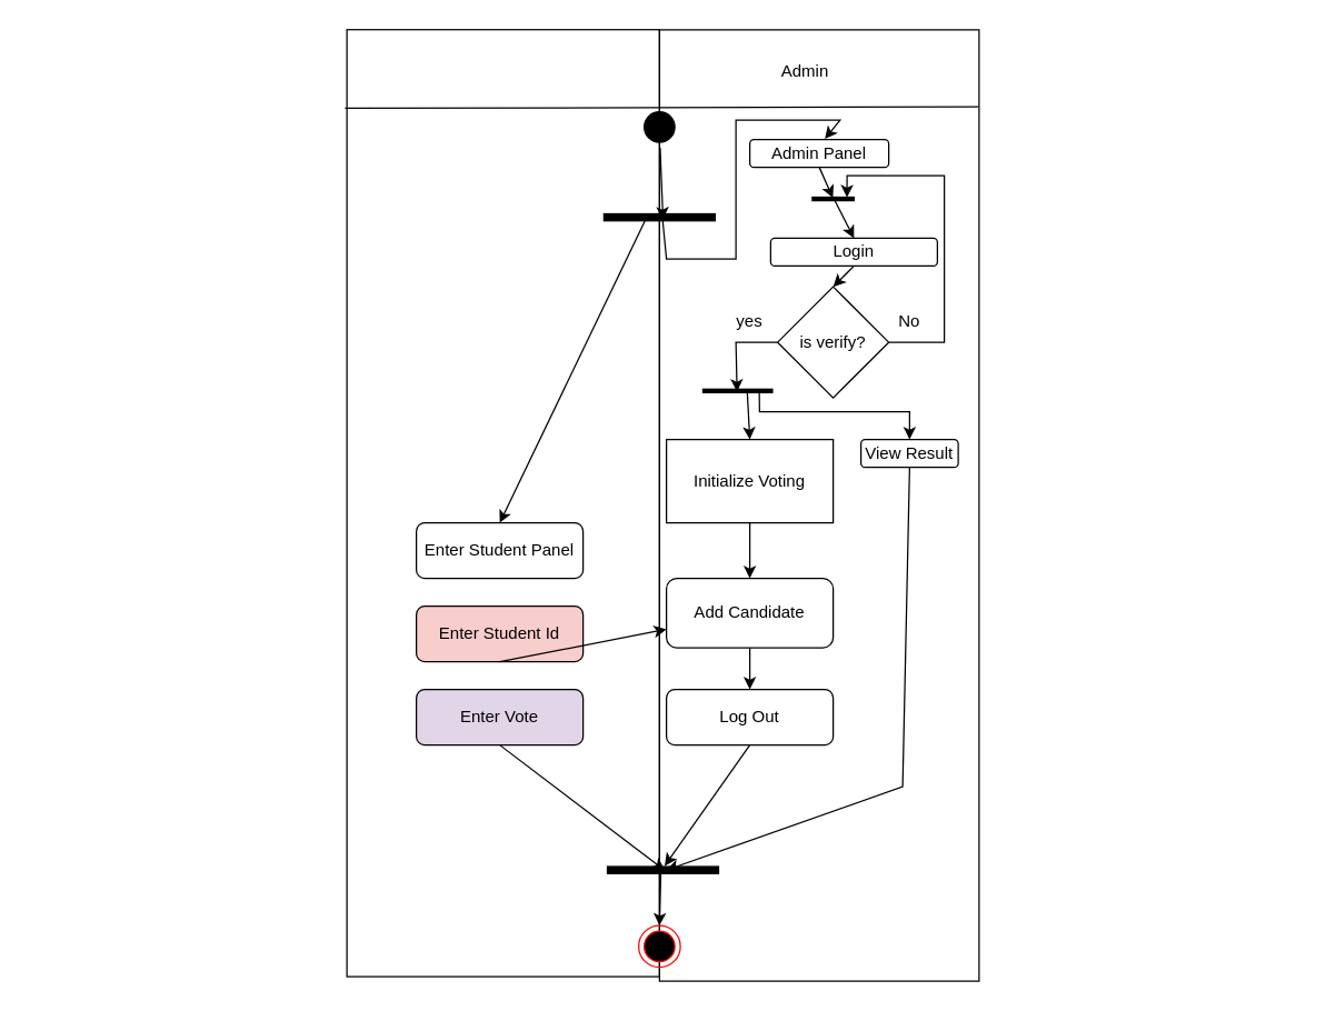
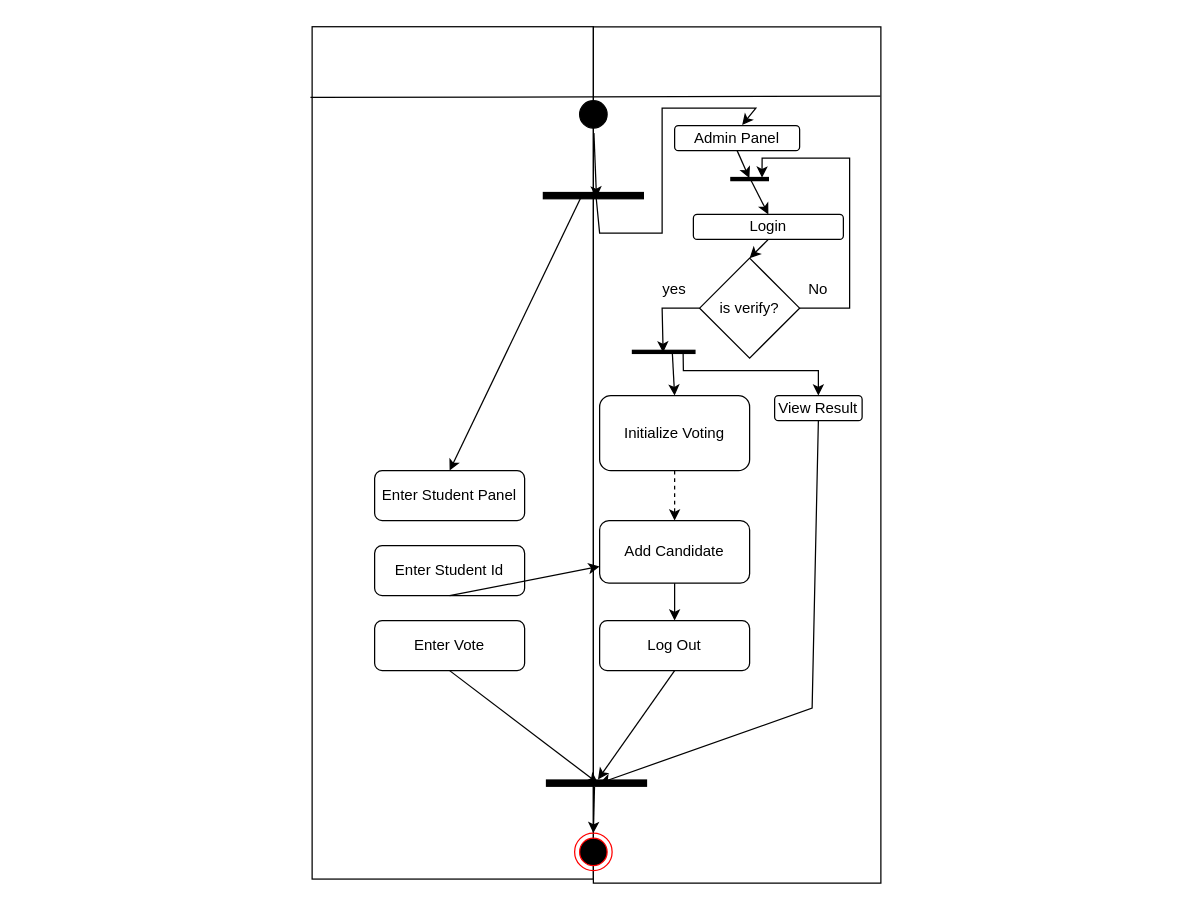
- <mxCell id="7" value="Admin" style="text;html=1;align=center;verticalAlign=middle;whiteSpace=wrap;rounded=0;" vertex="1" parent="1"><mxGeometry x="549" y="36" width="60" height="30" as="geometry" /></mxCell>
- <mxCell id="11" value="Initialize Voting" style="whiteSpace=wrap;html=1;rounded=0;" vertex="1" parent="1"><mxGeometry x="479" y="316" width="120" height="60" as="geometry" /></mxCell>
+ <mxCell id="11" value="Initialize Voting" style="rounded=1;whiteSpace=wrap;html=1;" vertex="1" parent="1"><mxGeometry x="479" y="316" width="120" height="60" as="geometry" /></mxCell>
- <mxCell id="13" value="" style="endArrow=classic;html=1;rounded=0;exitX=0.5;exitY=1;exitDx=0;exitDy=0;entryX=0.5;entryY=0;entryDx=0;entryDy=0;" edge="1" parent="1" source="11" target="12"><mxGeometry width="50" height="50" relative="1" as="geometry"><mxPoint x="409" y="446" as="sourcePoint" /><mxPoint x="459" y="396" as="targetPoint" /></mxGeometry></mxCell>
+ <mxCell id="13" value="" style="endArrow=classic;html=1;rounded=0;exitX=0.5;exitY=1;exitDx=0;exitDy=0;entryX=0.5;entryY=0;entryDx=0;entryDy=0;dashed=1;" edge="1" parent="1" source="11" target="12"><mxGeometry width="50" height="50" relative="1" as="geometry"><mxPoint x="409" y="446" as="sourcePoint" /><mxPoint x="459" y="396" as="targetPoint" /></mxGeometry></mxCell>
- <mxCell id="16" value="Enter Student Id" style="rounded=1;whiteSpace=wrap;html=1;fillColor=#f8cecc;" vertex="1" parent="1"><mxGeometry x="299" y="436" width="120" height="40" as="geometry" /></mxCell>
+ <mxCell id="16" value="Enter Student Id" style="rounded=1;whiteSpace=wrap;html=1;" vertex="1" parent="1"><mxGeometry x="299" y="436" width="120" height="40" as="geometry" /></mxCell>
- <mxCell id="17" value="Enter Vote" style="rounded=1;whiteSpace=wrap;html=1;fillColor=#e1d5e7;" vertex="1" parent="1"><mxGeometry x="299" y="496" width="120" height="40" as="geometry" /></mxCell>
+ <mxCell id="17" value="Enter Vote" style="rounded=1;whiteSpace=wrap;html=1;" vertex="1" parent="1"><mxGeometry x="299" y="496" width="120" height="40" as="geometry" /></mxCell>
